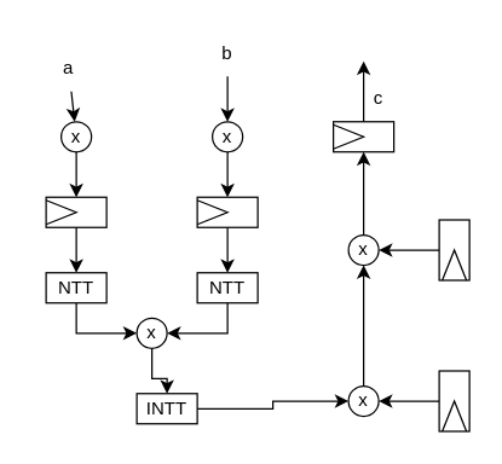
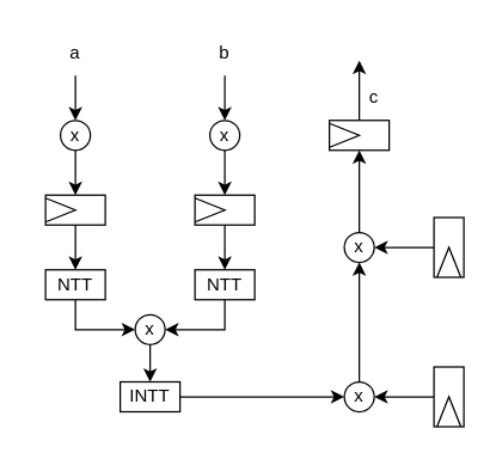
- <mxCell id="27" value="a" style="text;html=1;strokeColor=none;fillColor=none;align=center;verticalAlign=middle;whiteSpace=wrap;rounded=0;" vertex="1" parent="1"><mxGeometry x="15" y="30" width="60" height="30" as="geometry" /></mxCell>
+ <mxCell id="27" value="a" style="text;html=1;strokeColor=none;fillColor=none;align=center;verticalAlign=middle;whiteSpace=wrap;rounded=0;" vertex="1" parent="1"><mxGeometry x="20" y="20" width="60" height="30" as="geometry" /></mxCell>
- <mxCell id="19" value="INTT" style="whiteSpace=wrap;html=1;" vertex="1" parent="1"><mxGeometry x="90" y="260" width="40" height="20" as="geometry" /></mxCell>
+ <mxCell id="19" value="INTT" style="whiteSpace=wrap;html=1;" vertex="1" parent="1"><mxGeometry x="80" y="255" width="40" height="20" as="geometry" /></mxCell>
